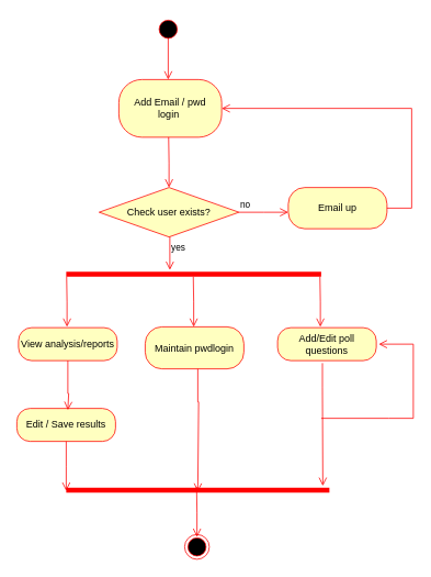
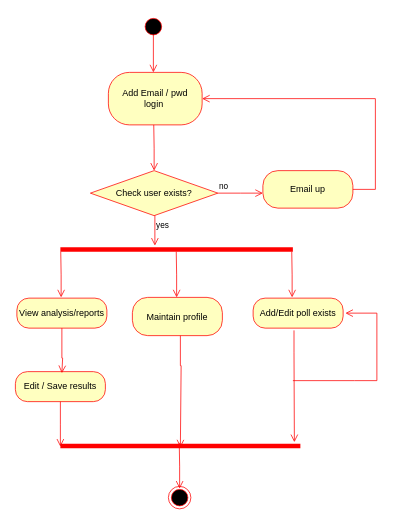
- <mxCell id="19" value="Add/Edit poll questions" style="rounded=1;whiteSpace=wrap;html=1;arcSize=40;fontColor=#000000;fillColor=#ffffc0;strokeColor=#ff0000;" parent="1" vertex="1"><mxGeometry x="337" y="397" width="120" height="40" as="geometry" /></mxCell>
+ <mxCell id="19" value="Add/Edit poll exists" style="rounded=1;whiteSpace=wrap;html=1;arcSize=40;fontColor=#000000;fillColor=#ffffc0;strokeColor=#ff0000;" parent="1" vertex="1"><mxGeometry x="337" y="397" width="120" height="40" as="geometry" /></mxCell>
- <mxCell id="20" value="Maintain pwdlogin" style="rounded=1;whiteSpace=wrap;html=1;arcSize=40;fontColor=#000000;fillColor=#ffffc0;strokeColor=#ff0000;" parent="1" vertex="1"><mxGeometry x="176" y="396" width="120" height="51" as="geometry" /></mxCell>
+ <mxCell id="20" value="Maintain profile" style="rounded=1;whiteSpace=wrap;html=1;arcSize=40;fontColor=#000000;fillColor=#ffffc0;strokeColor=#ff0000;" parent="1" vertex="1"><mxGeometry x="176" y="396" width="120" height="51" as="geometry" /></mxCell>
